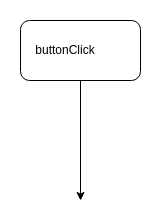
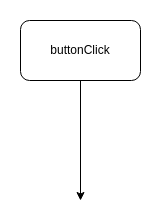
- <mxCell id="4" value="buttonClick" style="text;strokeColor=none;align=center;fillColor=none;html=1;verticalAlign=middle;whiteSpace=wrap;rounded=0;" vertex="1" parent="1"><mxGeometry x="35" y="35" width="60" height="30" as="geometry" /></mxCell>
+ <mxCell id="4" value="buttonClick" style="text;strokeColor=none;align=center;fillColor=none;html=1;verticalAlign=middle;whiteSpace=wrap;rounded=0;" vertex="1" parent="1"><mxGeometry x="50" y="35" width="60" height="30" as="geometry" /></mxCell>
